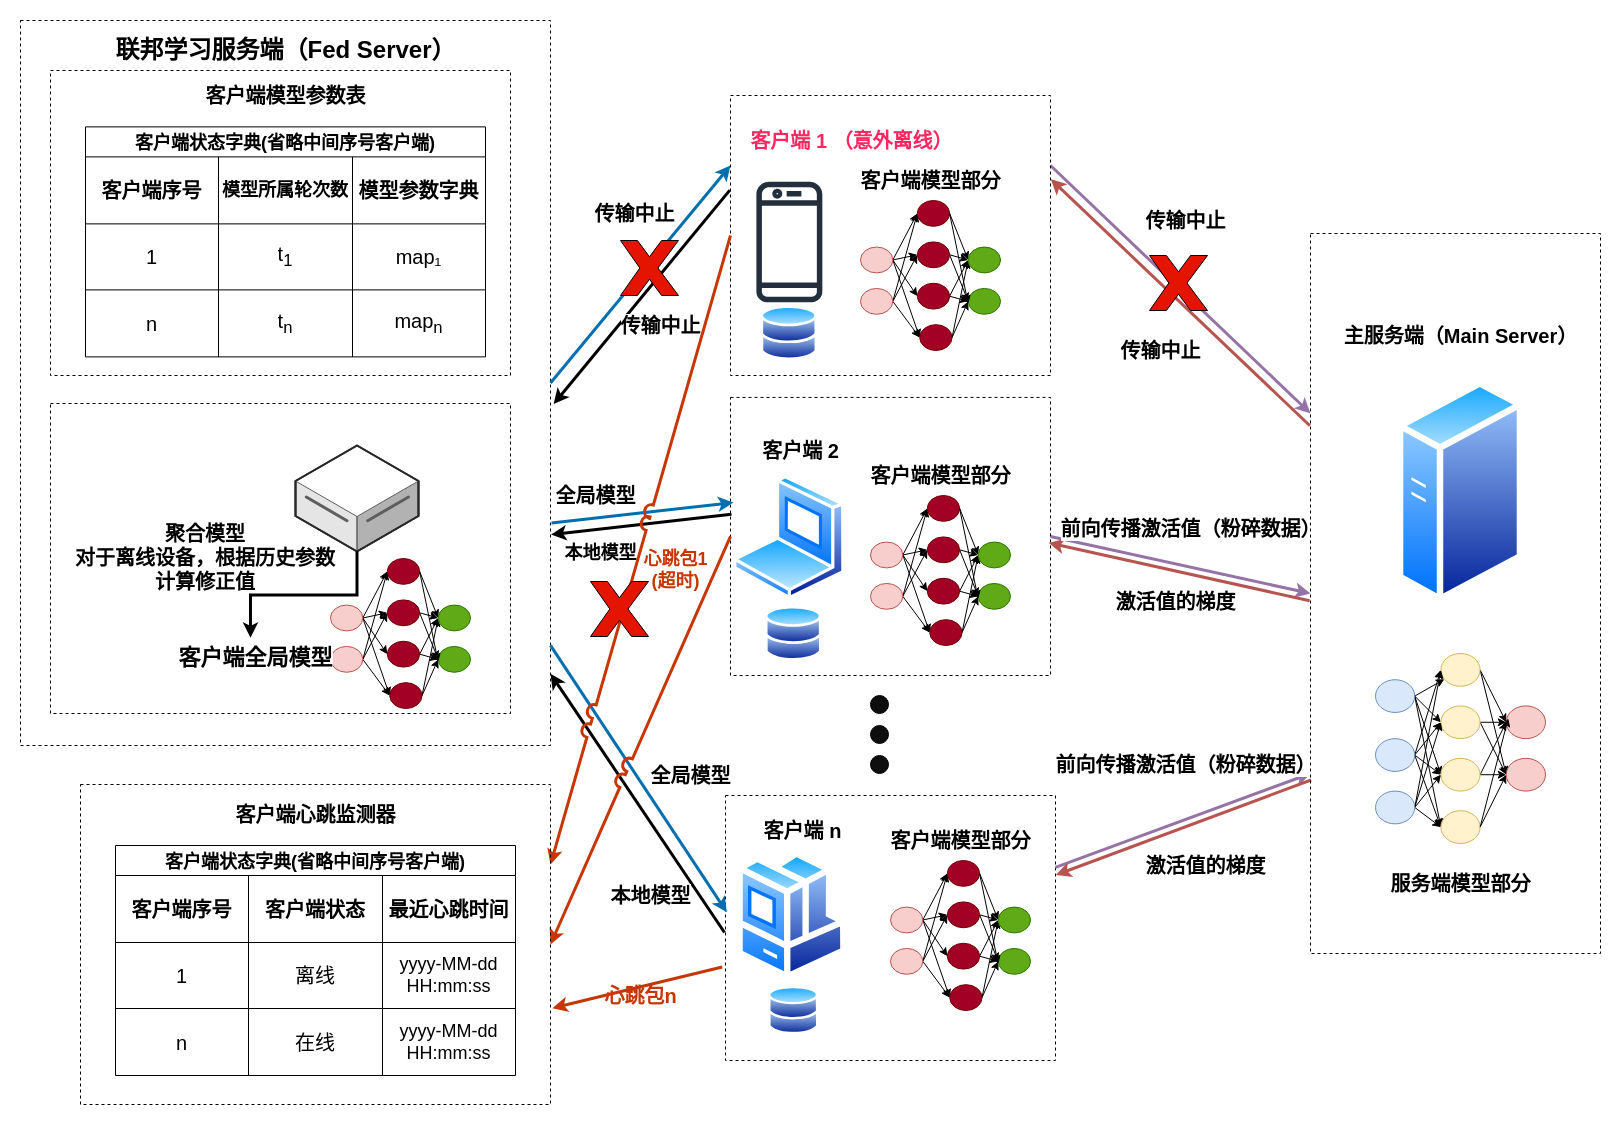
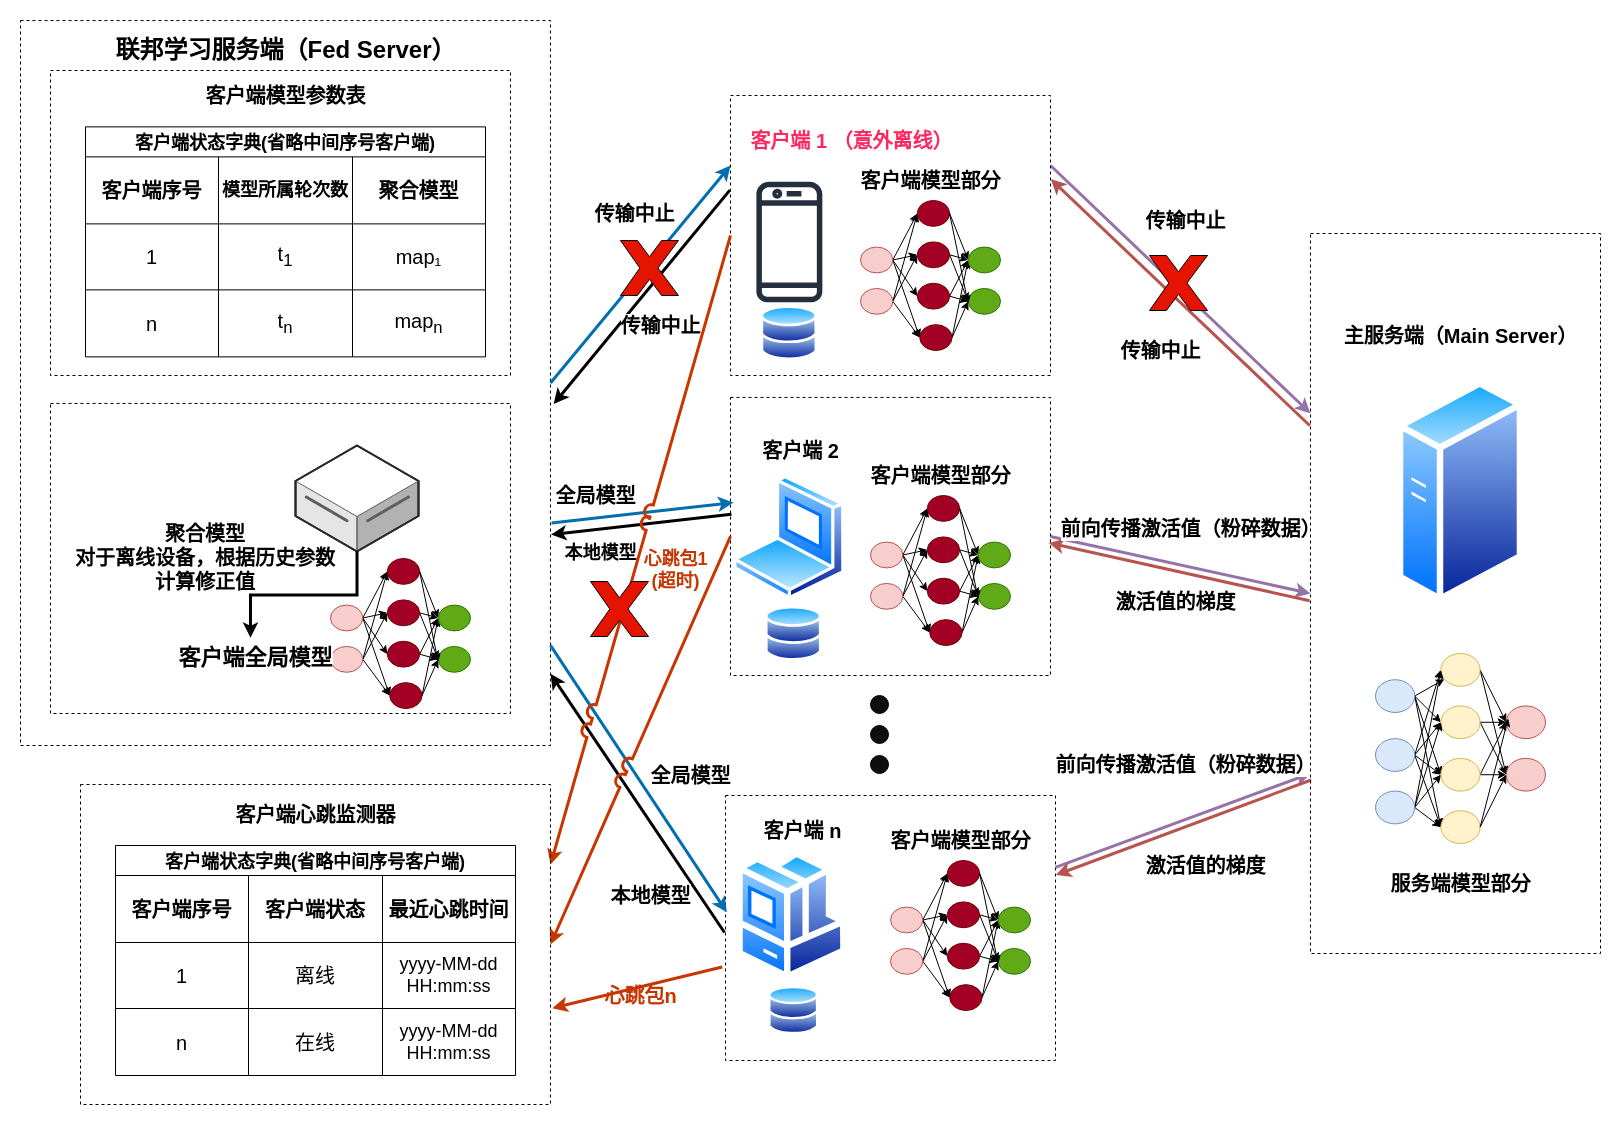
- <mxCell id="192" value="&lt;b&gt;&lt;font style=&quot;font-size: 20px;&quot;&gt;模型参数字典&lt;/font&gt;&lt;/b&gt;" style="shape=partialRectangle;html=1;whiteSpace=wrap;connectable=0;strokeColor=inherit;overflow=hidden;fillColor=none;top=0;left=0;bottom=0;right=0;pointerEvents=1;fontSize=16;" parent="189" vertex="1"><mxGeometry x="267" width="133" height="67" as="geometry"><mxRectangle width="133" height="67" as="alternateBounds" /></mxGeometry></mxCell>
+ <mxCell id="192" value="&lt;b&gt;&lt;font style=&quot;font-size: 20px;&quot;&gt;聚合模型&lt;/font&gt;&lt;/b&gt;" style="shape=partialRectangle;html=1;whiteSpace=wrap;connectable=0;strokeColor=inherit;overflow=hidden;fillColor=none;top=0;left=0;bottom=0;right=0;pointerEvents=1;fontSize=16;" parent="189" vertex="1"><mxGeometry x="267" width="133" height="67" as="geometry"><mxRectangle width="133" height="67" as="alternateBounds" /></mxGeometry></mxCell>
